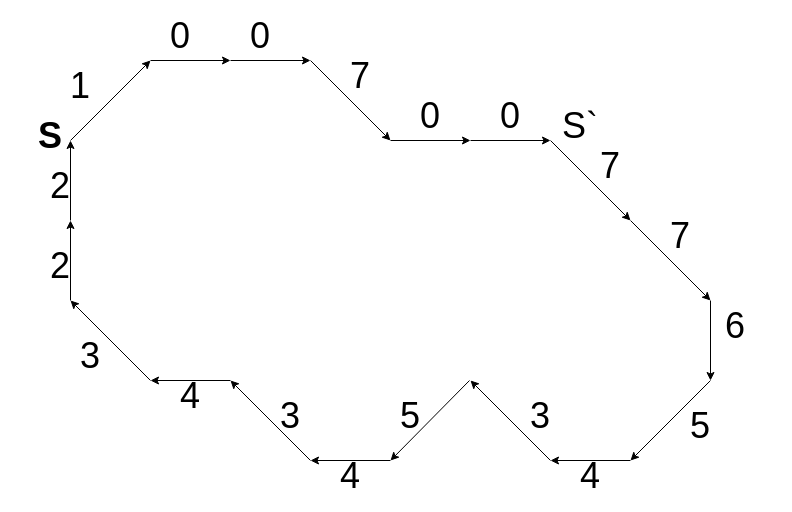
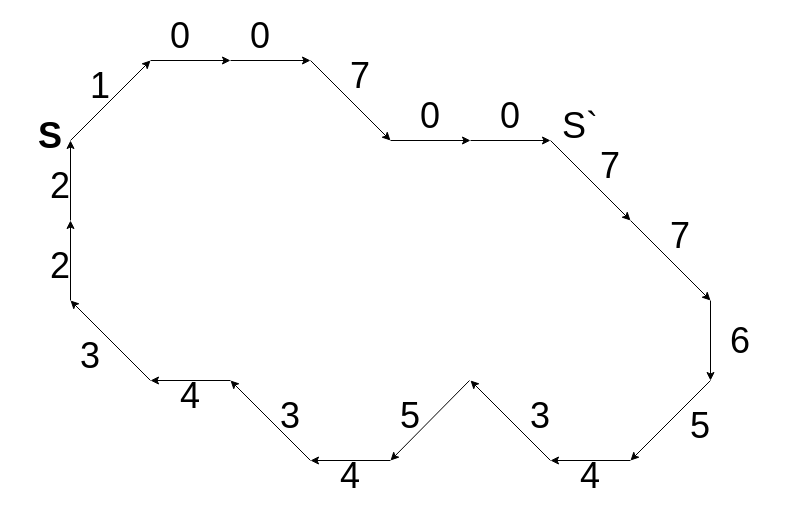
- <mxCell id="30" value="1" style="text;html=1;strokeColor=none;fillColor=none;align=center;verticalAlign=middle;whiteSpace=wrap;rounded=0;fontSize=36;" parent="1" vertex="1"><mxGeometry x="50" y="70" width="60" height="30" as="geometry" /></mxCell>
+ <mxCell id="30" value="1" style="text;html=1;strokeColor=none;fillColor=none;align=center;verticalAlign=middle;whiteSpace=wrap;rounded=0;fontSize=36;" parent="1" vertex="1"><mxGeometry x="70" y="70" width="60" height="30" as="geometry" /></mxCell>
- <mxCell id="22" value="6" style="text;html=1;strokeColor=none;fillColor=none;align=center;verticalAlign=middle;whiteSpace=wrap;rounded=0;fontSize=36;" parent="1" vertex="1"><mxGeometry x="705" y="310" width="60" height="30" as="geometry" /></mxCell>
+ <mxCell id="22" value="6" style="text;html=1;strokeColor=none;fillColor=none;align=center;verticalAlign=middle;whiteSpace=wrap;rounded=0;fontSize=36;" parent="1" vertex="1"><mxGeometry x="710" y="325" width="60" height="30" as="geometry" /></mxCell>
